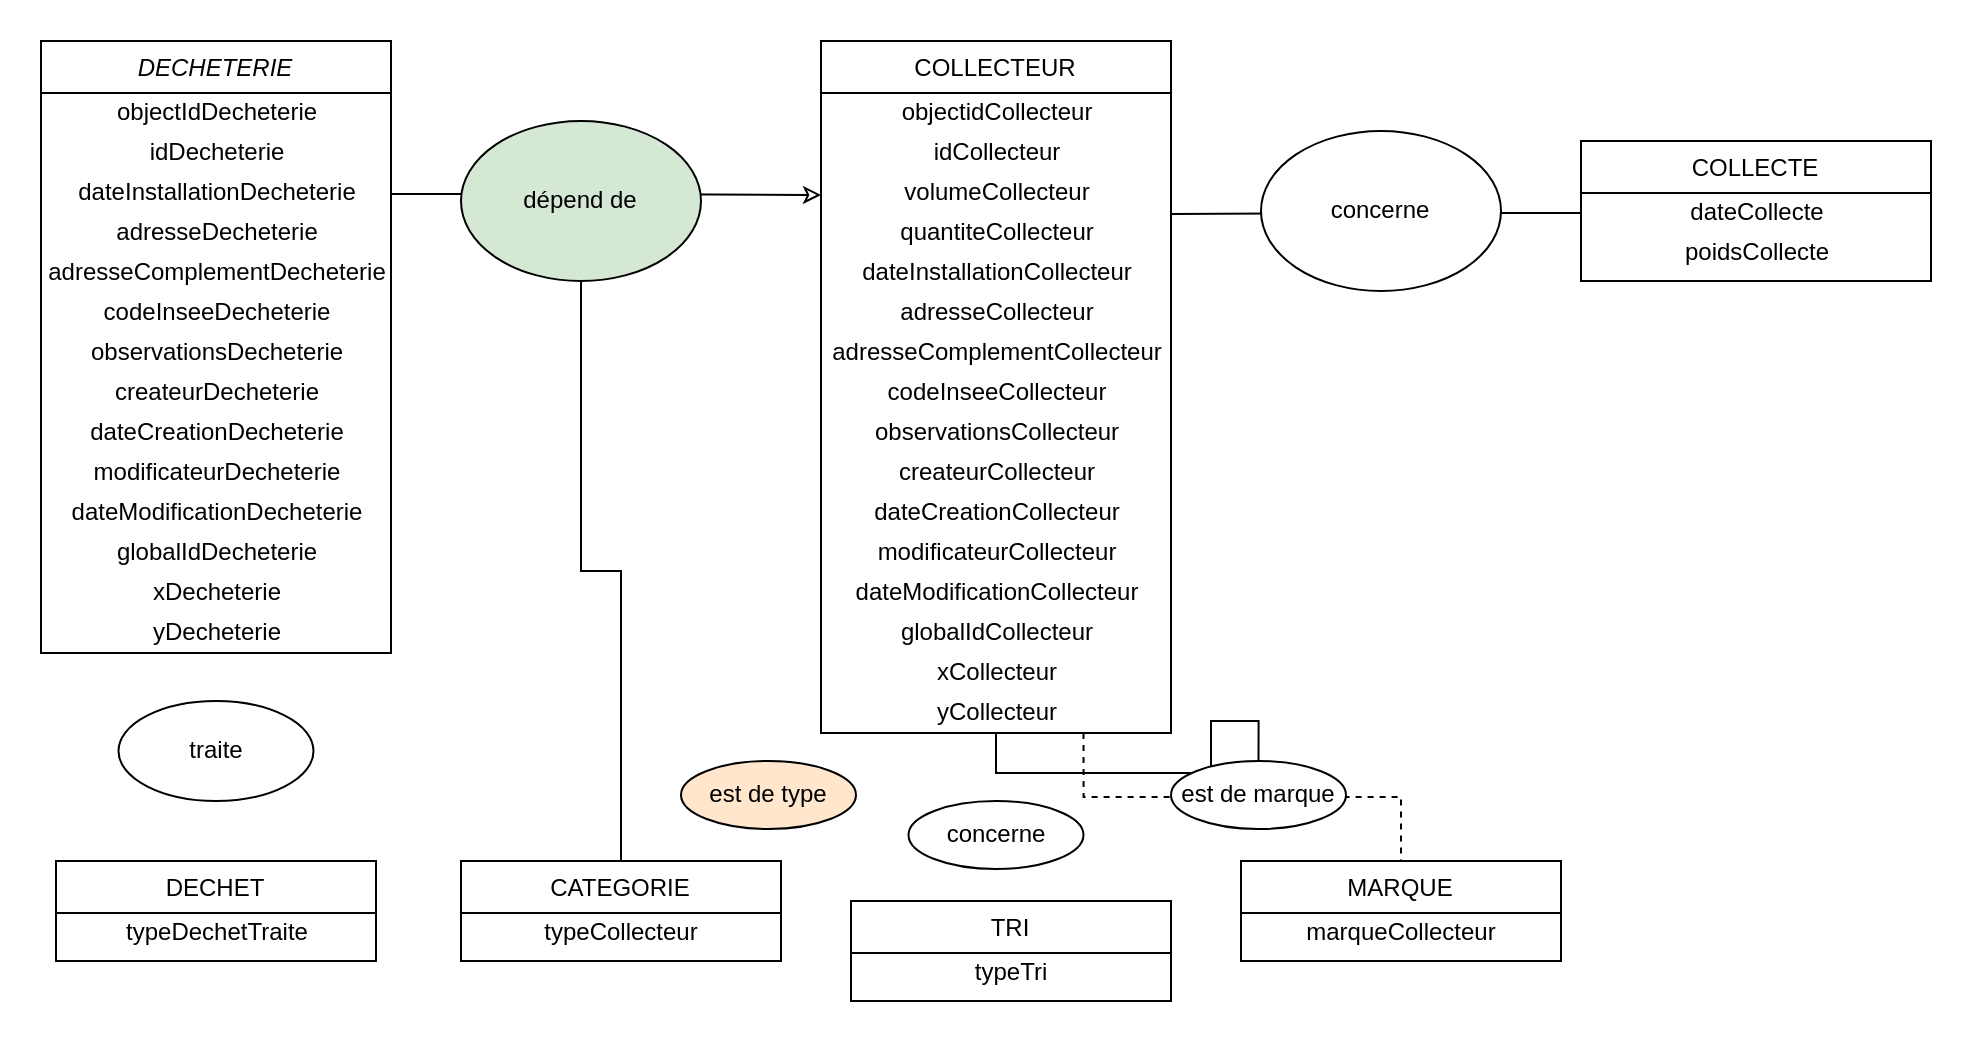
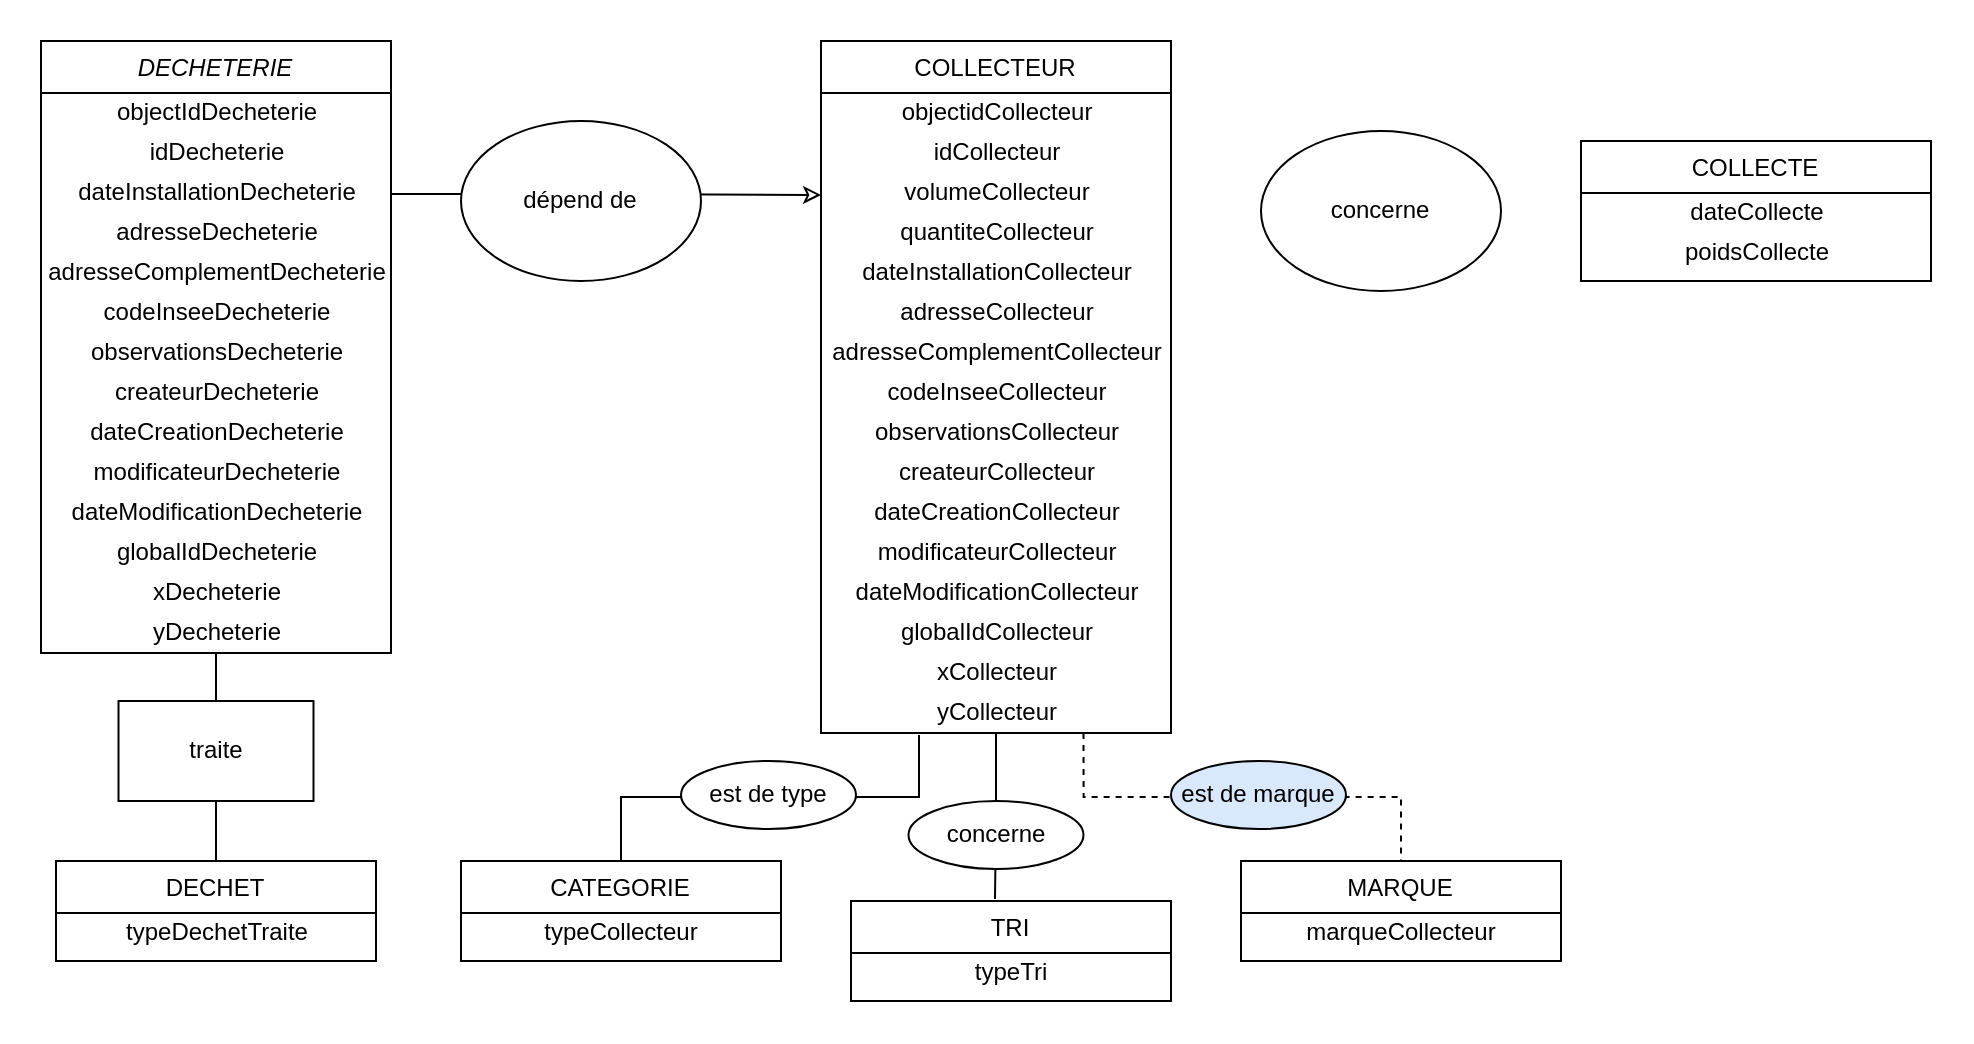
- <mxCell id="20" value="dépend de" style="ellipse;whiteSpace=wrap;html=1;fillColor=#d5e8d4;" parent="1" vertex="1"><mxGeometry x="230" y="60" width="120" height="80" as="geometry" /></mxCell>
+ <mxCell id="20" value="dépend de" style="ellipse;whiteSpace=wrap;html=1;" parent="1" vertex="1"><mxGeometry x="230" y="60" width="120" height="80" as="geometry" /></mxCell>
- <mxCell id="52" style="edgeStyle=orthogonalEdgeStyle;rounded=0;orthogonalLoop=1;jettySize=auto;html=1;entryX=1;entryY=0.25;entryDx=0;entryDy=0;endArrow=none;endFill=0;" edge="1" parent="1" source="54" target="26"><mxGeometry relative="1" as="geometry" /></mxCell>
- <mxCell id="24" style="edgeStyle=orthogonalEdgeStyle;rounded=0;orthogonalLoop=1;jettySize=auto;html=1;exitX=0.5;exitY=0;exitDx=0;exitDy=0;endArrow=none;endFill=0;" parent="1" source="46" target="20" edge="1"><mxGeometry relative="1" as="geometry"><mxPoint x="548" y="368" as="targetPoint" /></mxGeometry></mxCell>
+ <mxCell id="24" style="edgeStyle=orthogonalEdgeStyle;rounded=0;orthogonalLoop=1;jettySize=auto;html=1;exitX=0.5;exitY=0;exitDx=0;exitDy=0;endArrow=none;endFill=0;entryX=0.28;entryY=1.05;entryDx=0;entryDy=0;entryPerimeter=0;" parent="1" source="46" target="42" edge="1"><mxGeometry relative="1" as="geometry"><mxPoint x="548" y="368" as="targetPoint" /></mxGeometry></mxCell>
- <mxCell id="23" value="traite" style="ellipse;whiteSpace=wrap;html=1;" parent="1" vertex="1"><mxGeometry x="58.75" y="350" width="97.5" height="50" as="geometry" /></mxCell>
+ <mxCell id="23" value="traite" style="whiteSpace=wrap;html=1;rounded=0;" parent="1" vertex="1"><mxGeometry x="58.75" y="350" width="97.5" height="50" as="geometry" /></mxCell>
- <mxCell id="25" style="edgeStyle=orthogonalEdgeStyle;rounded=0;orthogonalLoop=1;jettySize=auto;html=1;exitX=0.5;exitY=1;exitDx=0;exitDy=0;endArrow=none;endFill=0;" parent="1" source="26" target="43" edge="1"><mxGeometry relative="1" as="geometry" /></mxCell>
+ <mxCell id="25" style="edgeStyle=orthogonalEdgeStyle;rounded=0;orthogonalLoop=1;jettySize=auto;html=1;exitX=0.5;exitY=1;exitDx=0;exitDy=0;entryX=0.45;entryY=-0.02;entryDx=0;entryDy=0;entryPerimeter=0;endArrow=none;endFill=0;" parent="1" source="26" target="50" edge="1"><mxGeometry relative="1" as="geometry" /></mxCell>
- <mxCell id="48" value="est de type" style="ellipse;whiteSpace=wrap;html=1;fillColor=#ffe6cc;" parent="1" vertex="1"><mxGeometry x="340" y="380" width="87.5" height="34" as="geometry" /></mxCell>
+ <mxCell id="48" value="est de type" style="ellipse;whiteSpace=wrap;html=1;" parent="1" vertex="1"><mxGeometry x="340" y="380" width="87.5" height="34" as="geometry" /></mxCell>
- <mxCell id="43" value="est de marque" style="ellipse;whiteSpace=wrap;html=1;" parent="1" vertex="1"><mxGeometry x="585" y="380" width="87.5" height="34" as="geometry" /></mxCell>
+ <mxCell id="43" value="est de marque" style="ellipse;whiteSpace=wrap;html=1;fillColor=#dae8fc;" parent="1" vertex="1"><mxGeometry x="585" y="380" width="87.5" height="34" as="geometry" /></mxCell>
+ <mxCell id="4" style="edgeStyle=orthogonalEdgeStyle;rounded=0;orthogonalLoop=1;jettySize=auto;html=1;exitX=0.5;exitY=1;exitDx=0;exitDy=0;entryX=0.5;entryY=0;entryDx=0;entryDy=0;endArrow=none;endFill=0;" parent="1" source="5" target="21" edge="1"><mxGeometry relative="1" as="geometry" /></mxCell>
